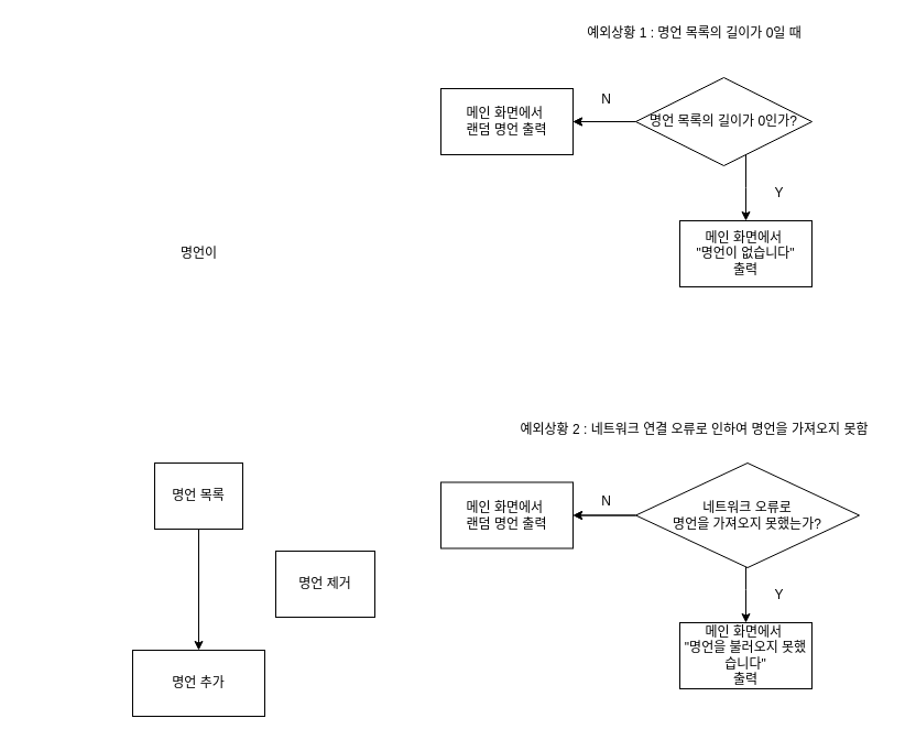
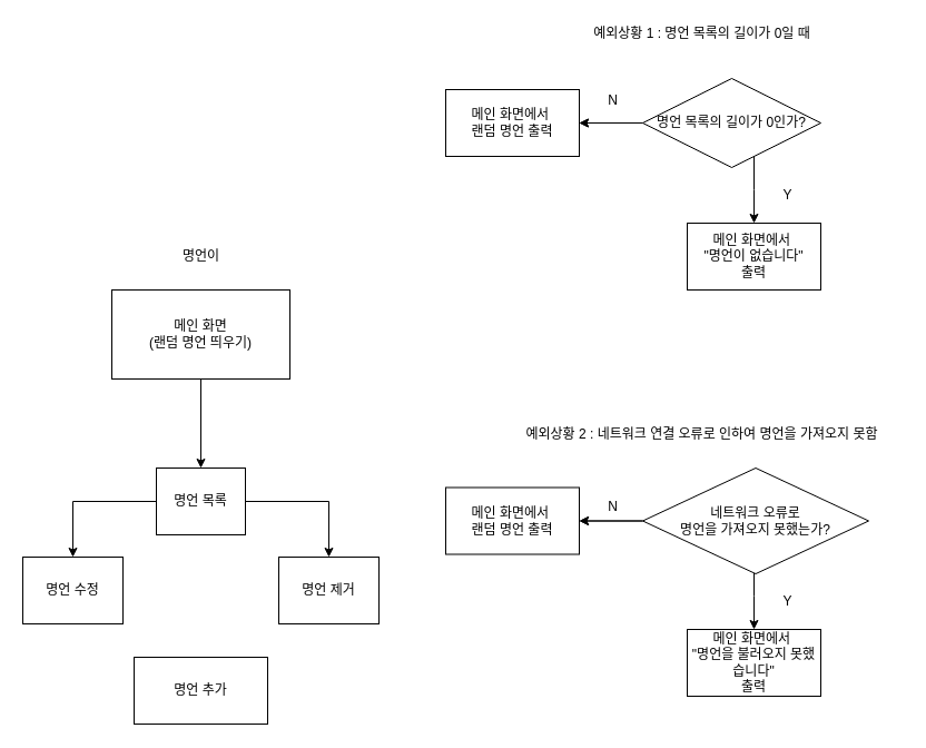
+ <mxCell id="3" value="메인 화면&lt;br&gt;(랜덤 명언 띄우기)" style="rounded=0;whiteSpace=wrap;html=1;" parent="1" vertex="1"><mxGeometry x="100" y="260" width="160" height="80" as="geometry" /></mxCell>
+ <mxCell id="2" style="edgeStyle=orthogonalEdgeStyle;rounded=0;orthogonalLoop=1;jettySize=auto;html=1;entryX=0.5;entryY=0;entryDx=0;entryDy=0;" parent="1" source="3" target="7" edge="1"><mxGeometry relative="1" as="geometry" /></mxCell>
+ <mxCell id="4" value="" style="edgeStyle=orthogonalEdgeStyle;rounded=0;orthogonalLoop=1;jettySize=auto;html=1;" parent="1" source="7" target="9" edge="1"><mxGeometry relative="1" as="geometry" /></mxCell>
+ <mxCell id="5" value="" style="edgeStyle=orthogonalEdgeStyle;rounded=0;orthogonalLoop=1;jettySize=auto;html=1;" parent="1" source="7" target="8" edge="1"><mxGeometry relative="1" as="geometry" /></mxCell>
+ <mxCell id="9" value="명언 수정" style="rounded=0;whiteSpace=wrap;html=1;" parent="1" vertex="1"><mxGeometry y="500" width="90" height="60" as="geometry" x="20" /></mxCell>
- <mxCell id="6" value="" style="edgeStyle=orthogonalEdgeStyle;rounded=0;orthogonalLoop=1;jettySize=auto;html=1;" parent="1" source="7" target="29" edge="1"><mxGeometry relative="1" as="geometry"><mxPoint x="180" y="560" as="targetPoint" /></mxGeometry></mxCell>
